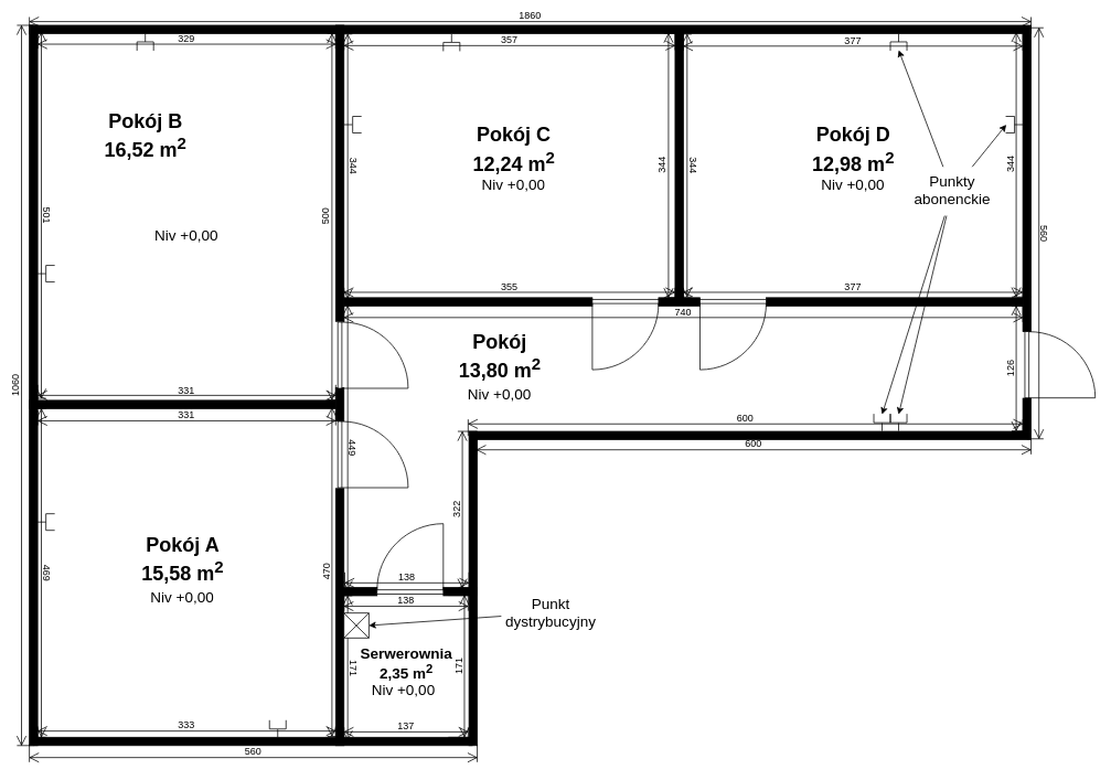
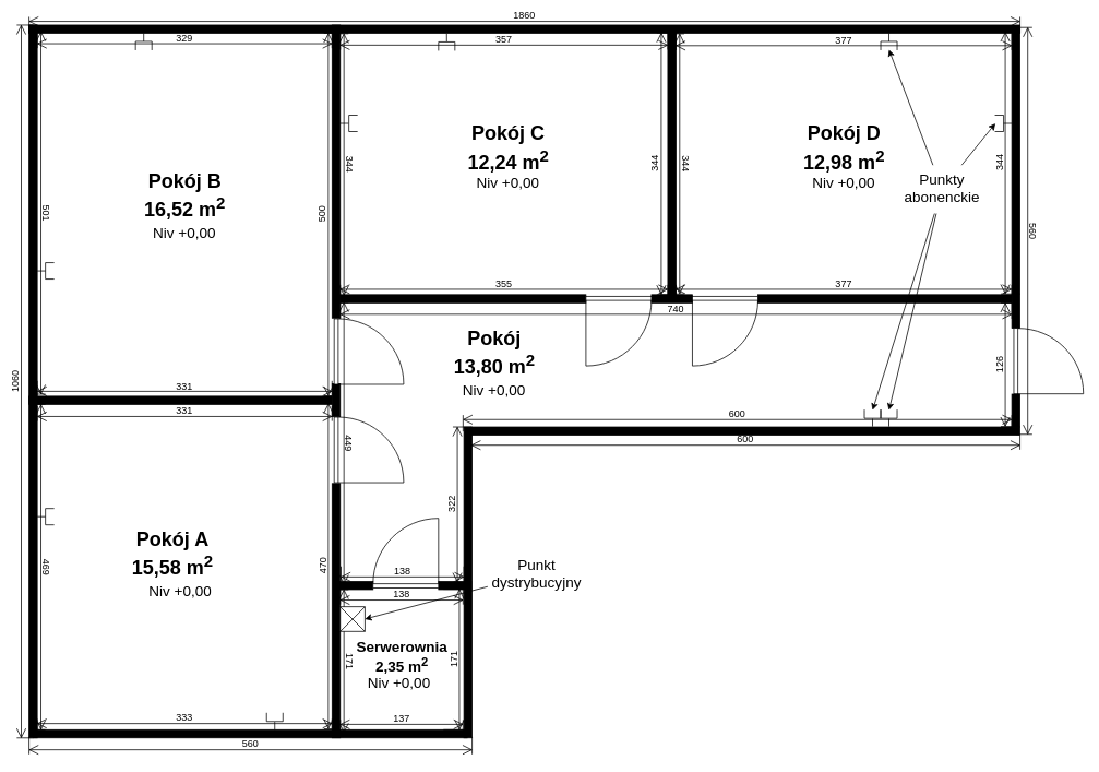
- <mxCell id="56" value="Pokój B&lt;br&gt;16,52 m&lt;sup&gt;2&lt;/sup&gt;" style="text;strokeColor=none;fillColor=none;html=1;fontSize=24;fontStyle=1;verticalAlign=middle;align=center;" parent="1" vertex="1"><mxGeometry x="125" y="143" width="100" height="40" as="geometry" /></mxCell>
+ <mxCell id="56" value="Pokój B&lt;br&gt;16,52 m&lt;sup&gt;2&lt;/sup&gt;" style="text;strokeColor=none;fillColor=none;html=1;fontSize=24;fontStyle=1;verticalAlign=middle;align=center;" parent="1" vertex="1"><mxGeometry x="175" y="218" width="100" height="40" as="geometry" /></mxCell>
- <mxCell id="59" value="Pokój A&lt;br&gt;15,58 m&lt;sup&gt;2&lt;/sup&gt;" style="text;strokeColor=none;fillColor=none;html=1;fontSize=24;fontStyle=1;verticalAlign=middle;align=center;" parent="1" vertex="1"><mxGeometry x="170" y="654.5" width="100" height="40" as="geometry" /></mxCell>
+ <mxCell id="59" value="Pokój A&lt;br&gt;15,58 m&lt;sup&gt;2&lt;/sup&gt;" style="text;strokeColor=none;fillColor=none;html=1;fontSize=24;fontStyle=1;verticalAlign=middle;align=center;" parent="1" vertex="1"><mxGeometry x="160" y="654.5" width="100" height="40" as="geometry" /></mxCell>
- <mxCell id="108" value="&lt;font style=&quot;font-size: 18px;&quot;&gt;Punkt dystrybucyjny&lt;br&gt;&lt;/font&gt;" style="text;html=1;strokeColor=none;fillColor=none;align=center;verticalAlign=middle;whiteSpace=wrap;overflow=hidden;" vertex="1" parent="1"><mxGeometry x="605" y="710" width="120" height="59.06" as="geometry" /></mxCell>
+ <mxCell id="108" value="&lt;font style=&quot;font-size: 18px;&quot;&gt;Punkt dystrybucyjny&lt;br&gt;&lt;/font&gt;" style="text;html=1;strokeColor=none;fillColor=none;align=center;verticalAlign=middle;whiteSpace=wrap;overflow=hidden;" vertex="1" parent="1"><mxGeometry x="595" y="670" width="120" height="59.06" as="geometry" /></mxCell>
